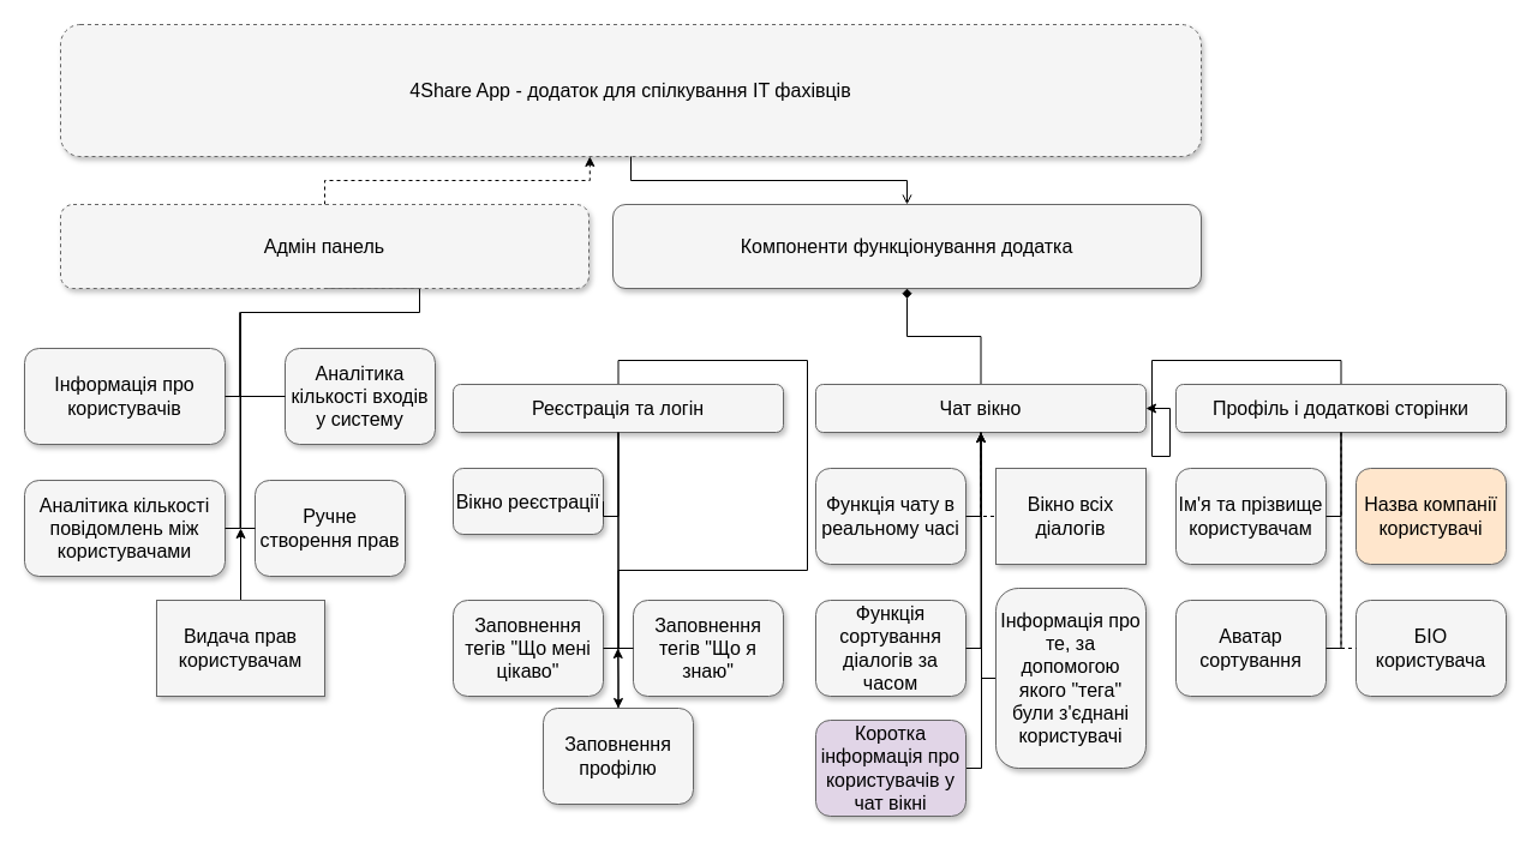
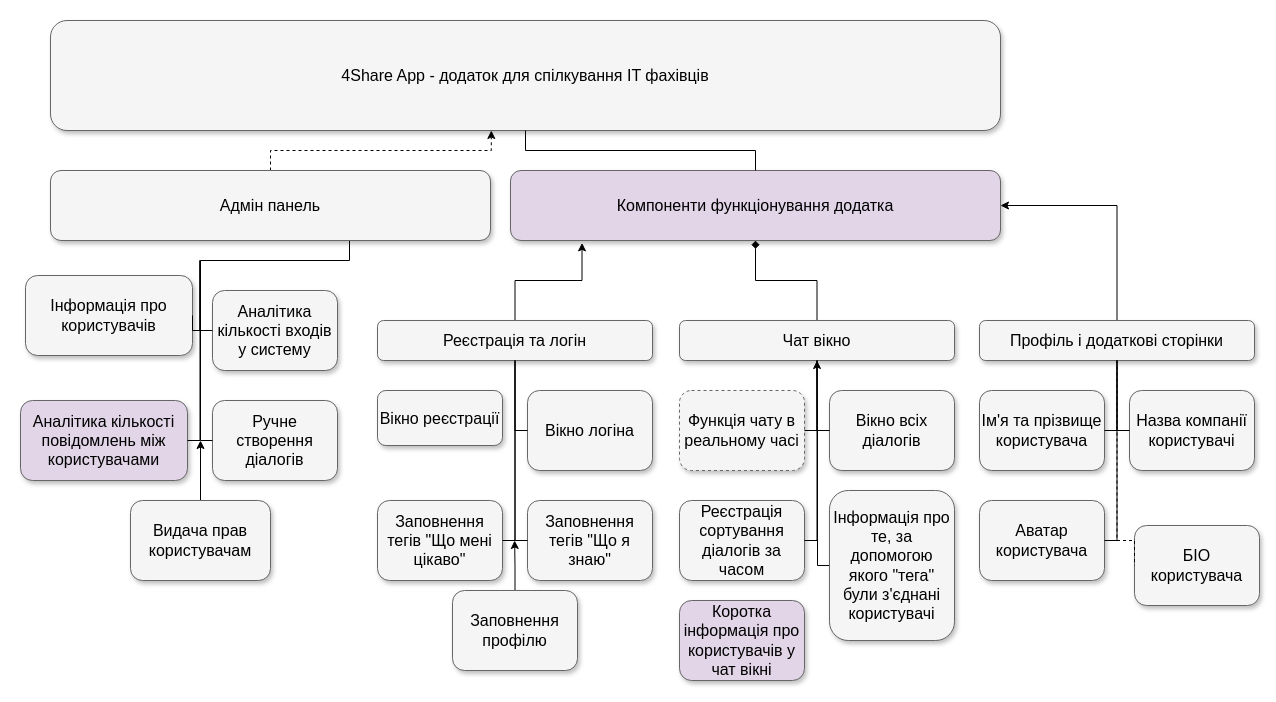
- <mxCell id="2" value="4Share App - додаток для спілкування IT фахівців" style="whiteSpace=wrap;html=1;rounded=1;shadow=1;strokeWidth=1;fontSize=16;align=center;fillColor=#f5f5f5;strokeColor=#666666;dashed=1;" parent="1" vertex="1"><mxGeometry x="50" y="20" width="950" height="110" as="geometry" /></mxCell>
+ <mxCell id="2" value="4Share App - додаток для спілкування IT фахівців" style="whiteSpace=wrap;html=1;rounded=1;shadow=1;strokeWidth=1;fontSize=16;align=center;fillColor=#f5f5f5;strokeColor=#666666;" parent="1" vertex="1"><mxGeometry x="50" y="20" width="950" height="110" as="geometry" /></mxCell>
- <mxCell id="33" style="edgeStyle=orthogonalEdgeStyle;html=1;startSize=6;endFill=0;endSize=6;strokeWidth=1;fontSize=16;rounded=0;endArrow=open;" parent="1" source="2" target="3" edge="1"><mxGeometry relative="1" as="geometry" /></mxCell>
+ <mxCell id="33" style="edgeStyle=orthogonalEdgeStyle;html=1;startSize=6;endFill=0;endSize=6;strokeWidth=1;fontSize=16;rounded=0;endArrow=none;" parent="1" source="2" target="3" edge="1"><mxGeometry relative="1" as="geometry" /></mxCell>
- <mxCell id="50" value="Адмін панель" style="whiteSpace=wrap;html=1;rounded=1;shadow=1;strokeWidth=1;fontSize=16;align=center;fillColor=#f5f5f5;strokeColor=#666666;dashed=1;" vertex="1" parent="1"><mxGeometry x="50" y="170" width="440" height="70" as="geometry" /></mxCell>
+ <mxCell id="50" value="Адмін панель" style="whiteSpace=wrap;html=1;rounded=1;shadow=1;strokeWidth=1;fontSize=16;align=center;fillColor=#f5f5f5;strokeColor=#666666;" vertex="1" parent="1"><mxGeometry x="50" y="170" width="440" height="70" as="geometry" /></mxCell>
- <mxCell id="3" value="Компоненти функціонування додатка" style="whiteSpace=wrap;html=1;rounded=1;shadow=1;strokeWidth=1;fontSize=16;align=center;fillColor=#f5f5f5;strokeColor=#666666;" parent="1" vertex="1"><mxGeometry x="510" y="170" width="490" height="70" as="geometry" /></mxCell>
+ <mxCell id="3" value="Компоненти функціонування додатка" style="whiteSpace=wrap;html=1;rounded=1;shadow=1;strokeWidth=1;fontSize=16;align=center;fillColor=#e1d5e7;strokeColor=#666666;" parent="1" vertex="1"><mxGeometry x="510" y="170" width="490" height="70" as="geometry" /></mxCell>
- <mxCell id="8" style="edgeStyle=orthogonalEdgeStyle;rounded=0;orthogonalLoop=1;jettySize=auto;html=1;exitX=0.5;exitY=0;exitDx=0;exitDy=0;" edge="1" parent="1" source="9" target="7"><mxGeometry relative="1" as="geometry" /></mxCell>
+ <mxCell id="8" style="edgeStyle=orthogonalEdgeStyle;rounded=0;orthogonalLoop=1;jettySize=auto;html=1;exitX=0.5;exitY=0;exitDx=0;exitDy=0;entryX=1;entryY=0.5;entryDx=0;entryDy=0;" edge="1" parent="1" source="9" target="3"><mxGeometry relative="1" as="geometry" /></mxCell>
- <mxCell id="10" value="Інформація про користувачів" style="whiteSpace=wrap;html=1;rounded=1;shadow=1;strokeWidth=1;fontSize=16;align=center;fillColor=#f5f5f5;strokeColor=#666666;" parent="1" vertex="1"><mxGeometry x="20" y="290" width="167" height="80" as="geometry" /></mxCell>
+ <mxCell id="10" value="Інформація про користувачів" style="whiteSpace=wrap;html=1;rounded=1;shadow=1;strokeWidth=1;fontSize=16;align=center;fillColor=#f5f5f5;strokeColor=#666666;" parent="1" vertex="1"><mxGeometry x="25" y="275" width="167" height="80" as="geometry" /></mxCell>
- <mxCell id="11" value="Аналітика кількості входів у систему" style="whiteSpace=wrap;html=1;rounded=1;shadow=1;strokeWidth=1;fontSize=16;align=center;fillColor=#f5f5f5;strokeColor=#666666;" parent="1" vertex="1"><mxGeometry x="237" y="290" width="125" height="80" as="geometry" /></mxCell>
+ <mxCell id="11" value="Аналітика кількості входів у систему" style="whiteSpace=wrap;html=1;rounded=1;shadow=1;strokeWidth=1;fontSize=16;align=center;fillColor=#f5f5f5;strokeColor=#666666;" parent="1" vertex="1"><mxGeometry x="212" y="290" width="125" height="80" as="geometry" /></mxCell>
- <mxCell id="4" style="edgeStyle=orthogonalEdgeStyle;rounded=0;orthogonalLoop=1;jettySize=auto;html=1;exitX=0.5;exitY=0;exitDx=0;exitDy=0;" edge="1" parent="1" source="5" target="28"><mxGeometry relative="1" as="geometry" /></mxCell>
+ <mxCell id="4" style="edgeStyle=orthogonalEdgeStyle;rounded=0;orthogonalLoop=1;jettySize=auto;html=1;exitX=0.5;exitY=0;exitDx=0;exitDy=0;entryX=0.146;entryY=1.034;entryDx=0;entryDy=0;entryPerimeter=0;" edge="1" parent="1" source="5" target="3"><mxGeometry relative="1" as="geometry" /></mxCell>
- <mxCell id="38" style="edgeStyle=orthogonalEdgeStyle;html=1;startSize=6;endFill=0;endSize=6;strokeWidth=1;fontSize=16;rounded=0;endArrow=none;entryX=1;entryY=0.5;" parent="1" source="5" target="12" edge="1"><mxGeometry relative="1" as="geometry"><Array as="points"><mxPoint x="514" y="430" /></Array></mxGeometry></mxCell>
+ <mxCell id="40" style="edgeStyle=orthogonalEdgeStyle;html=1;startSize=6;endFill=0;endSize=6;strokeWidth=1;fontSize=16;rounded=0;endArrow=none;entryX=0;entryY=0.5;" parent="1" source="5" target="13" edge="1"><mxGeometry relative="1" as="geometry"><Array as="points"><mxPoint x="514" y="430" /></Array></mxGeometry></mxCell>
+ <mxCell id="13" value="Вікно логіна" style="whiteSpace=wrap;html=1;rounded=1;shadow=1;strokeWidth=1;fontSize=16;align=center;fillColor=#f5f5f5;strokeColor=#666666;" parent="1" vertex="1"><mxGeometry x="527" y="390" width="125" height="80" as="geometry" /></mxCell>
- <mxCell id="14" value="Функція чату в реальному часі" style="whiteSpace=wrap;html=1;rounded=1;shadow=1;strokeWidth=1;fontSize=16;align=center;fillColor=#f5f5f5;strokeColor=#666666;" parent="1" vertex="1"><mxGeometry x="679" y="390" width="125" height="80" as="geometry" /></mxCell>
+ <mxCell id="14" value="Функція чату в реальному часі" style="whiteSpace=wrap;html=1;rounded=1;shadow=1;strokeWidth=1;fontSize=16;align=center;fillColor=#f5f5f5;strokeColor=#666666;dashed=1;" parent="1" vertex="1"><mxGeometry x="679" y="390" width="125" height="80" as="geometry" /></mxCell>
- <mxCell id="43" style="edgeStyle=orthogonalEdgeStyle;html=1;startSize=6;endFill=0;endSize=6;strokeWidth=1;fontSize=16;rounded=0;endArrow=none;entryX=0;entryY=0.5;dashed=1;" parent="1" source="7" target="15" edge="1"><mxGeometry relative="1" as="geometry"><Array as="points"><mxPoint x="817" y="430" /></Array></mxGeometry></mxCell>
+ <mxCell id="43" style="edgeStyle=orthogonalEdgeStyle;html=1;startSize=6;endFill=0;endSize=6;strokeWidth=1;fontSize=16;rounded=0;endArrow=none;entryX=0;entryY=0.5;" parent="1" source="7" target="15" edge="1"><mxGeometry relative="1" as="geometry"><Array as="points"><mxPoint x="817" y="430" /></Array></mxGeometry></mxCell>
- <mxCell id="15" value="Вікно всіх діалогів" style="whiteSpace=wrap;html=1;shadow=1;strokeWidth=1;fontSize=16;align=center;fillColor=#f5f5f5;strokeColor=#666666;rounded=0;" parent="1" vertex="1"><mxGeometry x="829" y="390" width="125" height="80" as="geometry" /></mxCell>
+ <mxCell id="15" value="Вікно всіх діалогів" style="whiteSpace=wrap;html=1;rounded=1;shadow=1;strokeWidth=1;fontSize=16;align=center;fillColor=#f5f5f5;strokeColor=#666666;" parent="1" vertex="1"><mxGeometry x="829" y="390" width="125" height="80" as="geometry" /></mxCell>
- <mxCell id="16" value="Ім'я та прізвище користувачам" style="whiteSpace=wrap;html=1;rounded=1;shadow=1;strokeWidth=1;fontSize=16;align=center;fillColor=#f5f5f5;strokeColor=#666666;" parent="1" vertex="1"><mxGeometry x="979" y="390" width="125" height="80" as="geometry" /></mxCell>
+ <mxCell id="16" value="Ім'я та прізвище користувача" style="whiteSpace=wrap;html=1;rounded=1;shadow=1;strokeWidth=1;fontSize=16;align=center;fillColor=#f5f5f5;strokeColor=#666666;" parent="1" vertex="1"><mxGeometry x="979" y="390" width="125" height="80" as="geometry" /></mxCell>
+ <mxCell id="47" style="edgeStyle=orthogonalEdgeStyle;html=1;startSize=6;endFill=0;endSize=6;strokeWidth=1;fontSize=16;rounded=0;endArrow=none;entryX=0;entryY=0.5;" parent="1" source="9" target="17" edge="1"><mxGeometry relative="1" as="geometry"><Array as="points"><mxPoint x="1117" y="430" /></Array></mxGeometry></mxCell>
- <mxCell id="17" value="Назва компанії користувачі" style="whiteSpace=wrap;html=1;rounded=1;shadow=1;strokeWidth=1;fontSize=16;align=center;fillColor=#ffe6cc;strokeColor=#666666;" parent="1" vertex="1"><mxGeometry x="1129" y="390" width="125" height="80" as="geometry" /></mxCell>
+ <mxCell id="17" value="Назва компанії користувачі" style="whiteSpace=wrap;html=1;rounded=1;shadow=1;strokeWidth=1;fontSize=16;align=center;fillColor=#f5f5f5;strokeColor=#666666;" parent="1" vertex="1"><mxGeometry x="1129" y="390" width="125" height="80" as="geometry" /></mxCell>
- <mxCell id="18" value="Аналітика кількості повідомлень між користувачами" style="whiteSpace=wrap;html=1;rounded=1;shadow=1;strokeWidth=1;fontSize=16;align=center;fillColor=#f5f5f5;strokeColor=#666666;" parent="1" vertex="1"><mxGeometry x="20" y="400" width="167" height="80" as="geometry" /></mxCell>
+ <mxCell id="18" value="Аналітика кількості повідомлень між користувачами" style="whiteSpace=wrap;html=1;rounded=1;shadow=1;strokeWidth=1;fontSize=16;align=center;fillColor=#e1d5e7;strokeColor=#666666;" parent="1" vertex="1"><mxGeometry x="20" y="400" width="167" height="80" as="geometry" /></mxCell>
- <mxCell id="19" value="Ручне створення прав" style="whiteSpace=wrap;html=1;rounded=1;shadow=1;strokeWidth=1;fontSize=16;align=center;fillColor=#f5f5f5;strokeColor=#666666;" parent="1" vertex="1"><mxGeometry x="212" y="400" width="125" height="80" as="geometry" /></mxCell>
+ <mxCell id="19" value="Ручне створення діалогів" style="whiteSpace=wrap;html=1;rounded=1;shadow=1;strokeWidth=1;fontSize=16;align=center;fillColor=#f5f5f5;strokeColor=#666666;" parent="1" vertex="1"><mxGeometry x="212" y="400" width="125" height="80" as="geometry" /></mxCell>
- <mxCell id="26" value="Видача прав користувачам" style="whiteSpace=wrap;html=1;shadow=1;strokeWidth=1;fontSize=16;align=center;fillColor=#f5f5f5;strokeColor=#666666;rounded=0;" parent="1" vertex="1"><mxGeometry x="130" y="500" width="140" height="80" as="geometry" /></mxCell>
+ <mxCell id="26" value="Видача прав користувачам" style="whiteSpace=wrap;html=1;rounded=1;shadow=1;strokeWidth=1;fontSize=16;align=center;fillColor=#f5f5f5;strokeColor=#666666;" parent="1" vertex="1"><mxGeometry x="130" y="500" width="140" height="80" as="geometry" /></mxCell>
- <mxCell id="22" value="Функція сортування діалогів за часом" style="whiteSpace=wrap;html=1;rounded=1;shadow=1;strokeWidth=1;fontSize=16;align=center;fillColor=#f5f5f5;strokeColor=#666666;" parent="1" vertex="1"><mxGeometry x="679" y="500" width="125" height="80" as="geometry" /></mxCell>
+ <mxCell id="22" value="Реєстрація сортування діалогів за часом" style="whiteSpace=wrap;html=1;rounded=1;shadow=1;strokeWidth=1;fontSize=16;align=center;fillColor=#f5f5f5;strokeColor=#666666;" parent="1" vertex="1"><mxGeometry x="679" y="500" width="125" height="80" as="geometry" /></mxCell>
- <mxCell id="23" value="Аватар сортування" style="whiteSpace=wrap;html=1;rounded=1;shadow=1;strokeWidth=1;fontSize=16;align=center;fillColor=#f5f5f5;strokeColor=#666666;" parent="1" vertex="1"><mxGeometry x="979" y="500" width="125" height="80" as="geometry" /></mxCell>
+ <mxCell id="23" value="Аватар користувача" style="whiteSpace=wrap;html=1;rounded=1;shadow=1;strokeWidth=1;fontSize=16;align=center;fillColor=#f5f5f5;strokeColor=#666666;" parent="1" vertex="1"><mxGeometry x="979" y="500" width="125" height="80" as="geometry" /></mxCell>
- <mxCell id="24" value="БІО користувача" style="whiteSpace=wrap;html=1;rounded=1;shadow=1;strokeWidth=1;fontSize=16;align=center;fillColor=#f5f5f5;strokeColor=#666666;" parent="1" vertex="1"><mxGeometry x="1129" y="500" width="125" height="80" as="geometry" /></mxCell>
+ <mxCell id="24" value="БІО користувача" style="whiteSpace=wrap;html=1;rounded=1;shadow=1;strokeWidth=1;fontSize=16;align=center;fillColor=#f5f5f5;strokeColor=#666666;" parent="1" vertex="1"><mxGeometry x="1134" y="525" width="125" height="80" as="geometry" /></mxCell>
- <mxCell id="29" style="edgeStyle=orthogonalEdgeStyle;rounded=0;orthogonalLoop=1;jettySize=auto;html=1;exitX=1;exitY=0.5;exitDx=0;exitDy=0;entryX=0.5;entryY=1;entryDx=0;entryDy=0;" edge="1" parent="1" source="30" target="7"><mxGeometry relative="1" as="geometry"><Array as="points"><mxPoint x="817" y="640" /><mxPoint x="817" y="480" /></Array></mxGeometry></mxCell>
